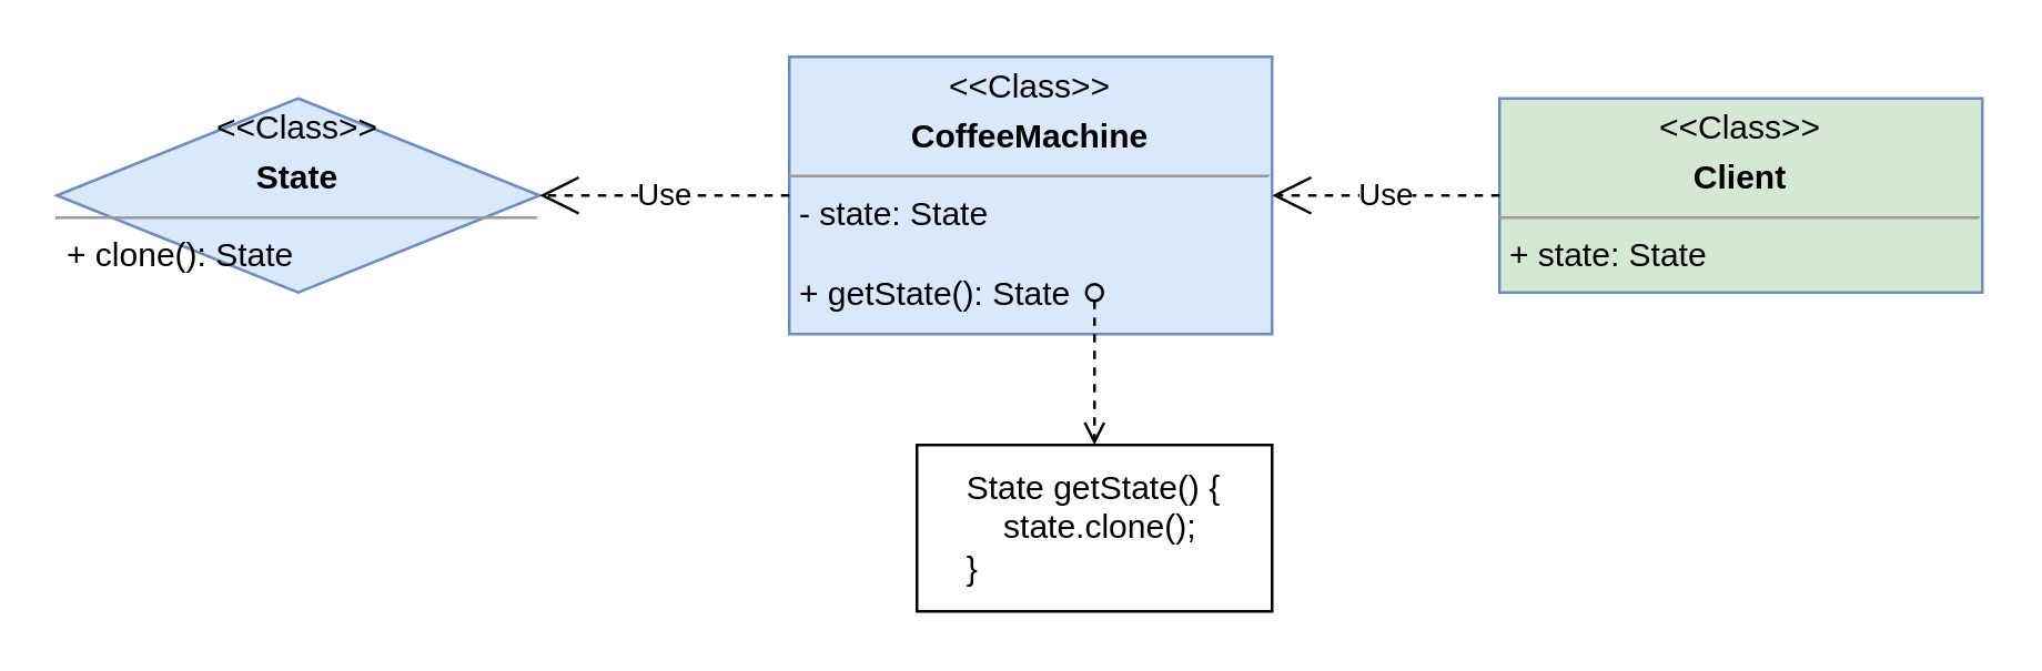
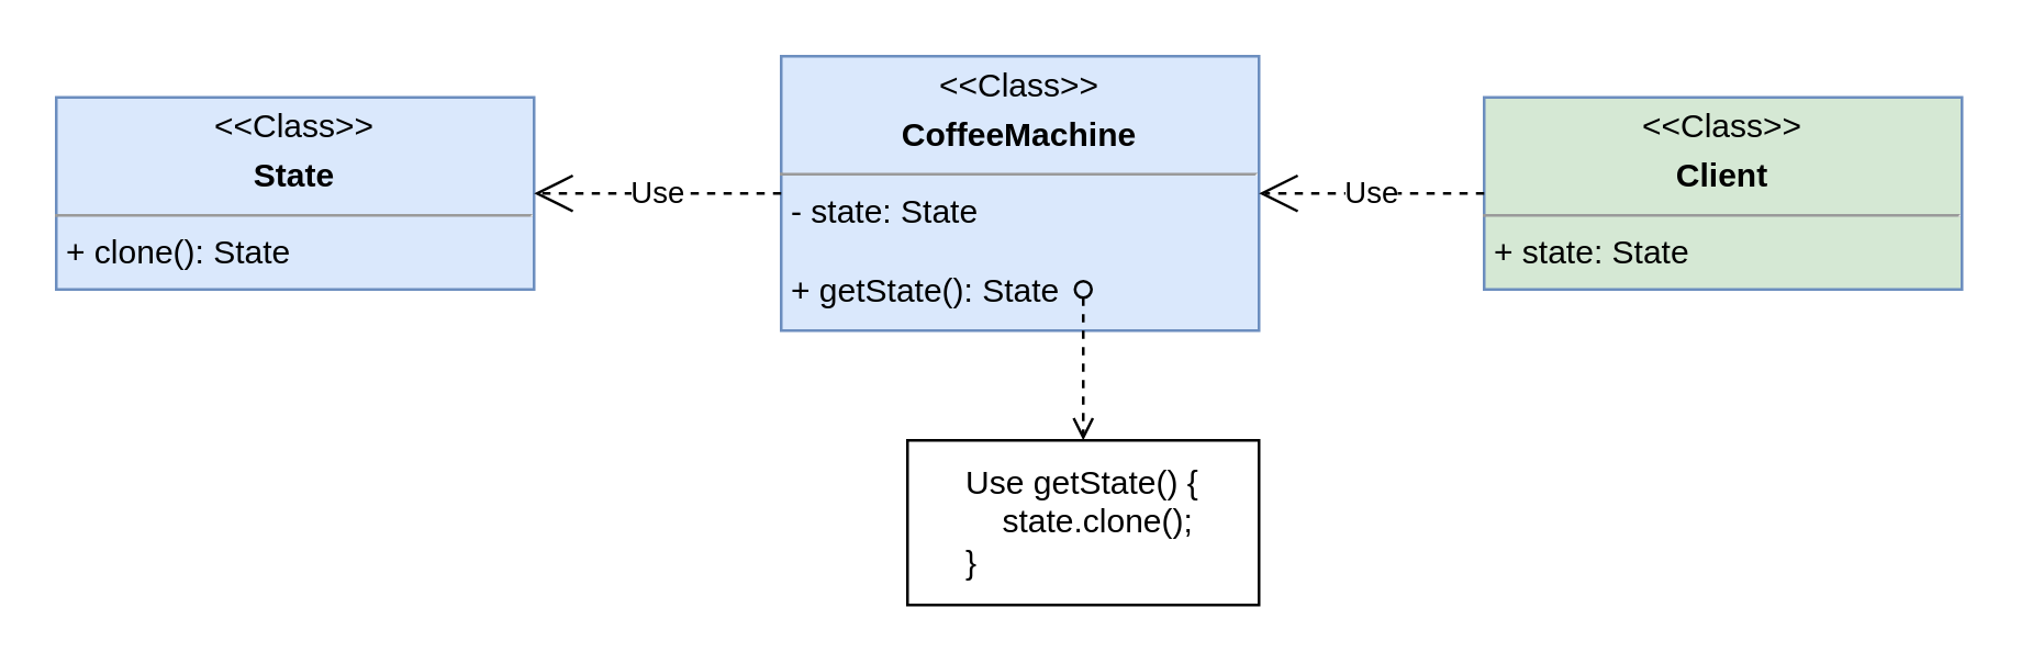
- <mxCell id="3" value="&lt;p style=&quot;margin: 0px ; margin-top: 4px ; text-align: center&quot;&gt;&amp;lt;&amp;lt;Class&amp;gt;&amp;gt;&lt;/p&gt;&lt;p style=&quot;margin: 0px ; margin-top: 4px ; text-align: center&quot;&gt;&lt;b&gt;State&lt;/b&gt;&lt;/p&gt;&lt;hr size=&quot;1&quot;&gt;&lt;p style=&quot;margin: 0px ; margin-left: 4px&quot;&gt;+ clone(): State&lt;/p&gt;" style="rhombus;verticalAlign=top;align=left;overflow=fill;fontSize=12;fontFamily=Helvetica;html=1;fillColor=#dae8fc;strokeColor=#6c8ebf;" vertex="1" parent="1"><mxGeometry x="20" y="35" width="174" height="70" as="geometry" /></mxCell>
+ <mxCell id="3" value="&lt;p style=&quot;margin: 0px ; margin-top: 4px ; text-align: center&quot;&gt;&amp;lt;&amp;lt;Class&amp;gt;&amp;gt;&lt;/p&gt;&lt;p style=&quot;margin: 0px ; margin-top: 4px ; text-align: center&quot;&gt;&lt;b&gt;State&lt;/b&gt;&lt;/p&gt;&lt;hr size=&quot;1&quot;&gt;&lt;p style=&quot;margin: 0px ; margin-left: 4px&quot;&gt;+ clone(): State&lt;/p&gt;" style="verticalAlign=top;align=left;overflow=fill;fontSize=12;fontFamily=Helvetica;html=1;fillColor=#dae8fc;strokeColor=#6c8ebf;" vertex="1" parent="1"><mxGeometry x="20" y="35" width="174" height="70" as="geometry" /></mxCell>
- <mxCell id="4" value="&lt;div style=&quot;text-align: left&quot;&gt;&lt;span&gt;State getState() {&lt;/span&gt;&lt;/div&gt;&lt;div style=&quot;text-align: left&quot;&gt;&amp;nbsp; &amp;nbsp; state.clone();&lt;/div&gt;&lt;div style=&quot;text-align: left&quot;&gt;&lt;span&gt;}&lt;/span&gt;&lt;/div&gt;" style="rounded=0;whiteSpace=wrap;html=1;" vertex="1" parent="1"><mxGeometry x="330" y="160" width="128" height="60" as="geometry" /></mxCell>
+ <mxCell id="4" value="&lt;div style=&quot;text-align: left&quot;&gt;&lt;span&gt;Use getState() {&lt;/span&gt;&lt;/div&gt;&lt;div style=&quot;text-align: left&quot;&gt;&amp;nbsp; &amp;nbsp; state.clone();&lt;/div&gt;&lt;div style=&quot;text-align: left&quot;&gt;&lt;span&gt;}&lt;/span&gt;&lt;/div&gt;" style="rounded=0;whiteSpace=wrap;html=1;" vertex="1" parent="1"><mxGeometry x="330" y="160" width="128" height="60" as="geometry" /></mxCell>
